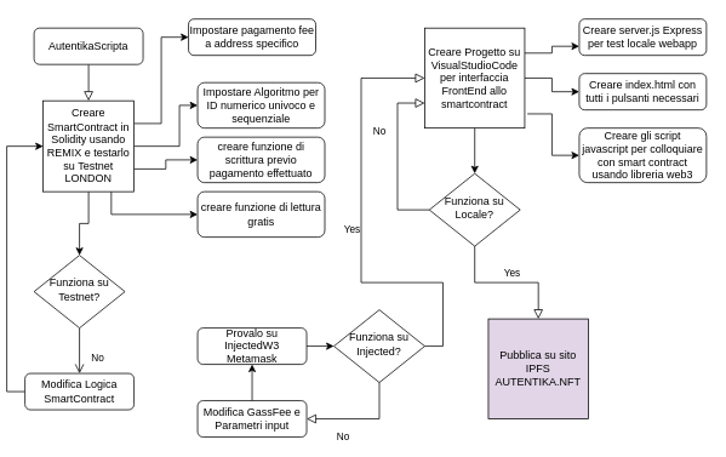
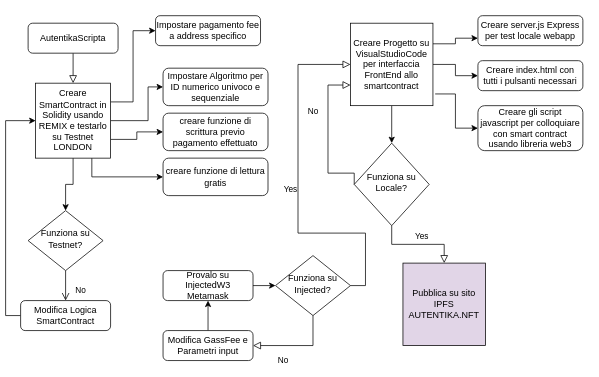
- <mxCell id="33" value="Funziona su Locale?" style="rhombus;whiteSpace=wrap;html=1;shadow=0;fontFamily=Helvetica;fontSize=12;align=center;strokeWidth=1;spacing=6;spacingTop=-4;" vertex="1" parent="1"><mxGeometry x="465" y="190" width="100" height="80" as="geometry" /></mxCell>
+ <mxCell id="33" value="Funziona su Locale?" style="rhombus;whiteSpace=wrap;html=1;shadow=0;fontFamily=Helvetica;fontSize=12;align=center;strokeWidth=1;spacing=6;spacingTop=-4;" vertex="1" parent="1"><mxGeometry x="465" y="190" width="100" height="110" as="geometry" /></mxCell>
- <mxCell id="8" value="Modifica Logica SmartContract" style="rounded=1;whiteSpace=wrap;html=1;fontSize=12;glass=0;strokeWidth=1;shadow=0;" parent="1" vertex="1"><mxGeometry x="20" y="410" width="120" height="40" as="geometry" /></mxCell>
+ <mxCell id="8" value="Modifica Logica SmartContract" style="rounded=1;whiteSpace=wrap;html=1;fontSize=12;glass=0;strokeWidth=1;shadow=0;" parent="1" vertex="1"><mxGeometry x="20" y="400" width="120" height="40" as="geometry" /></mxCell>
